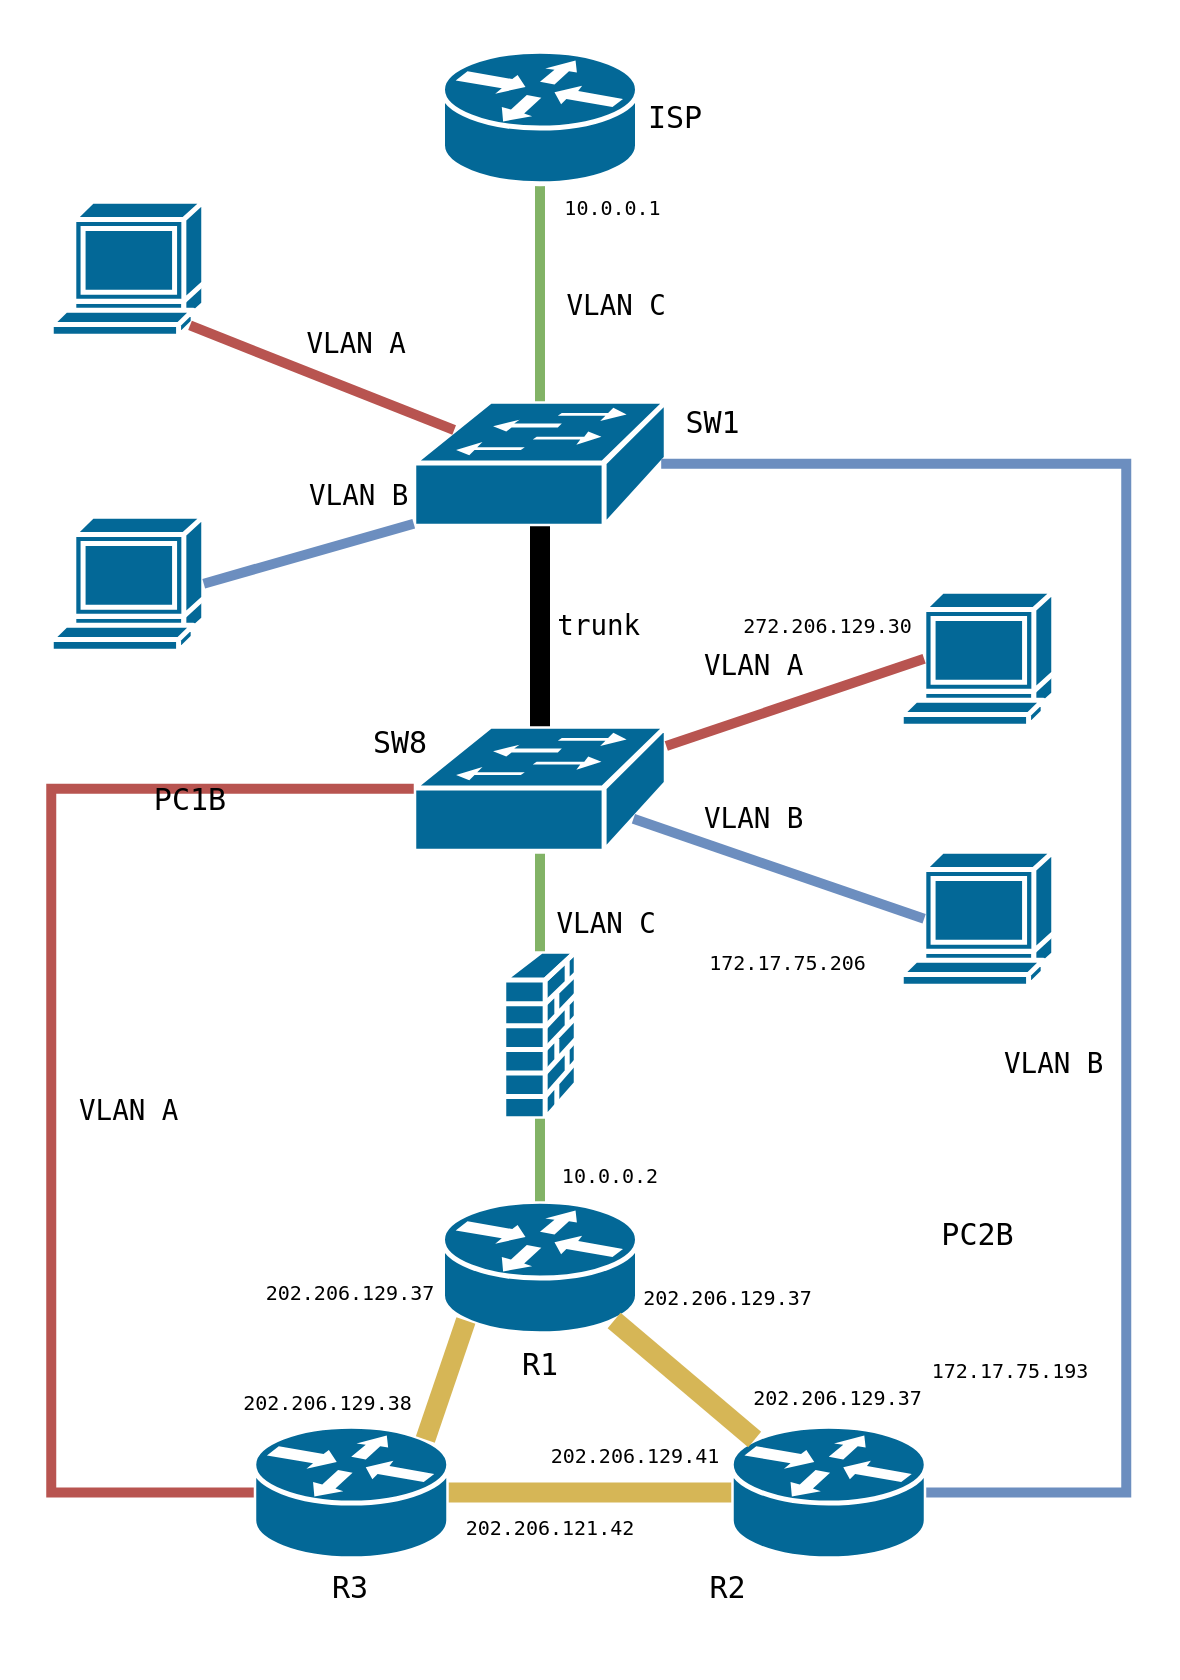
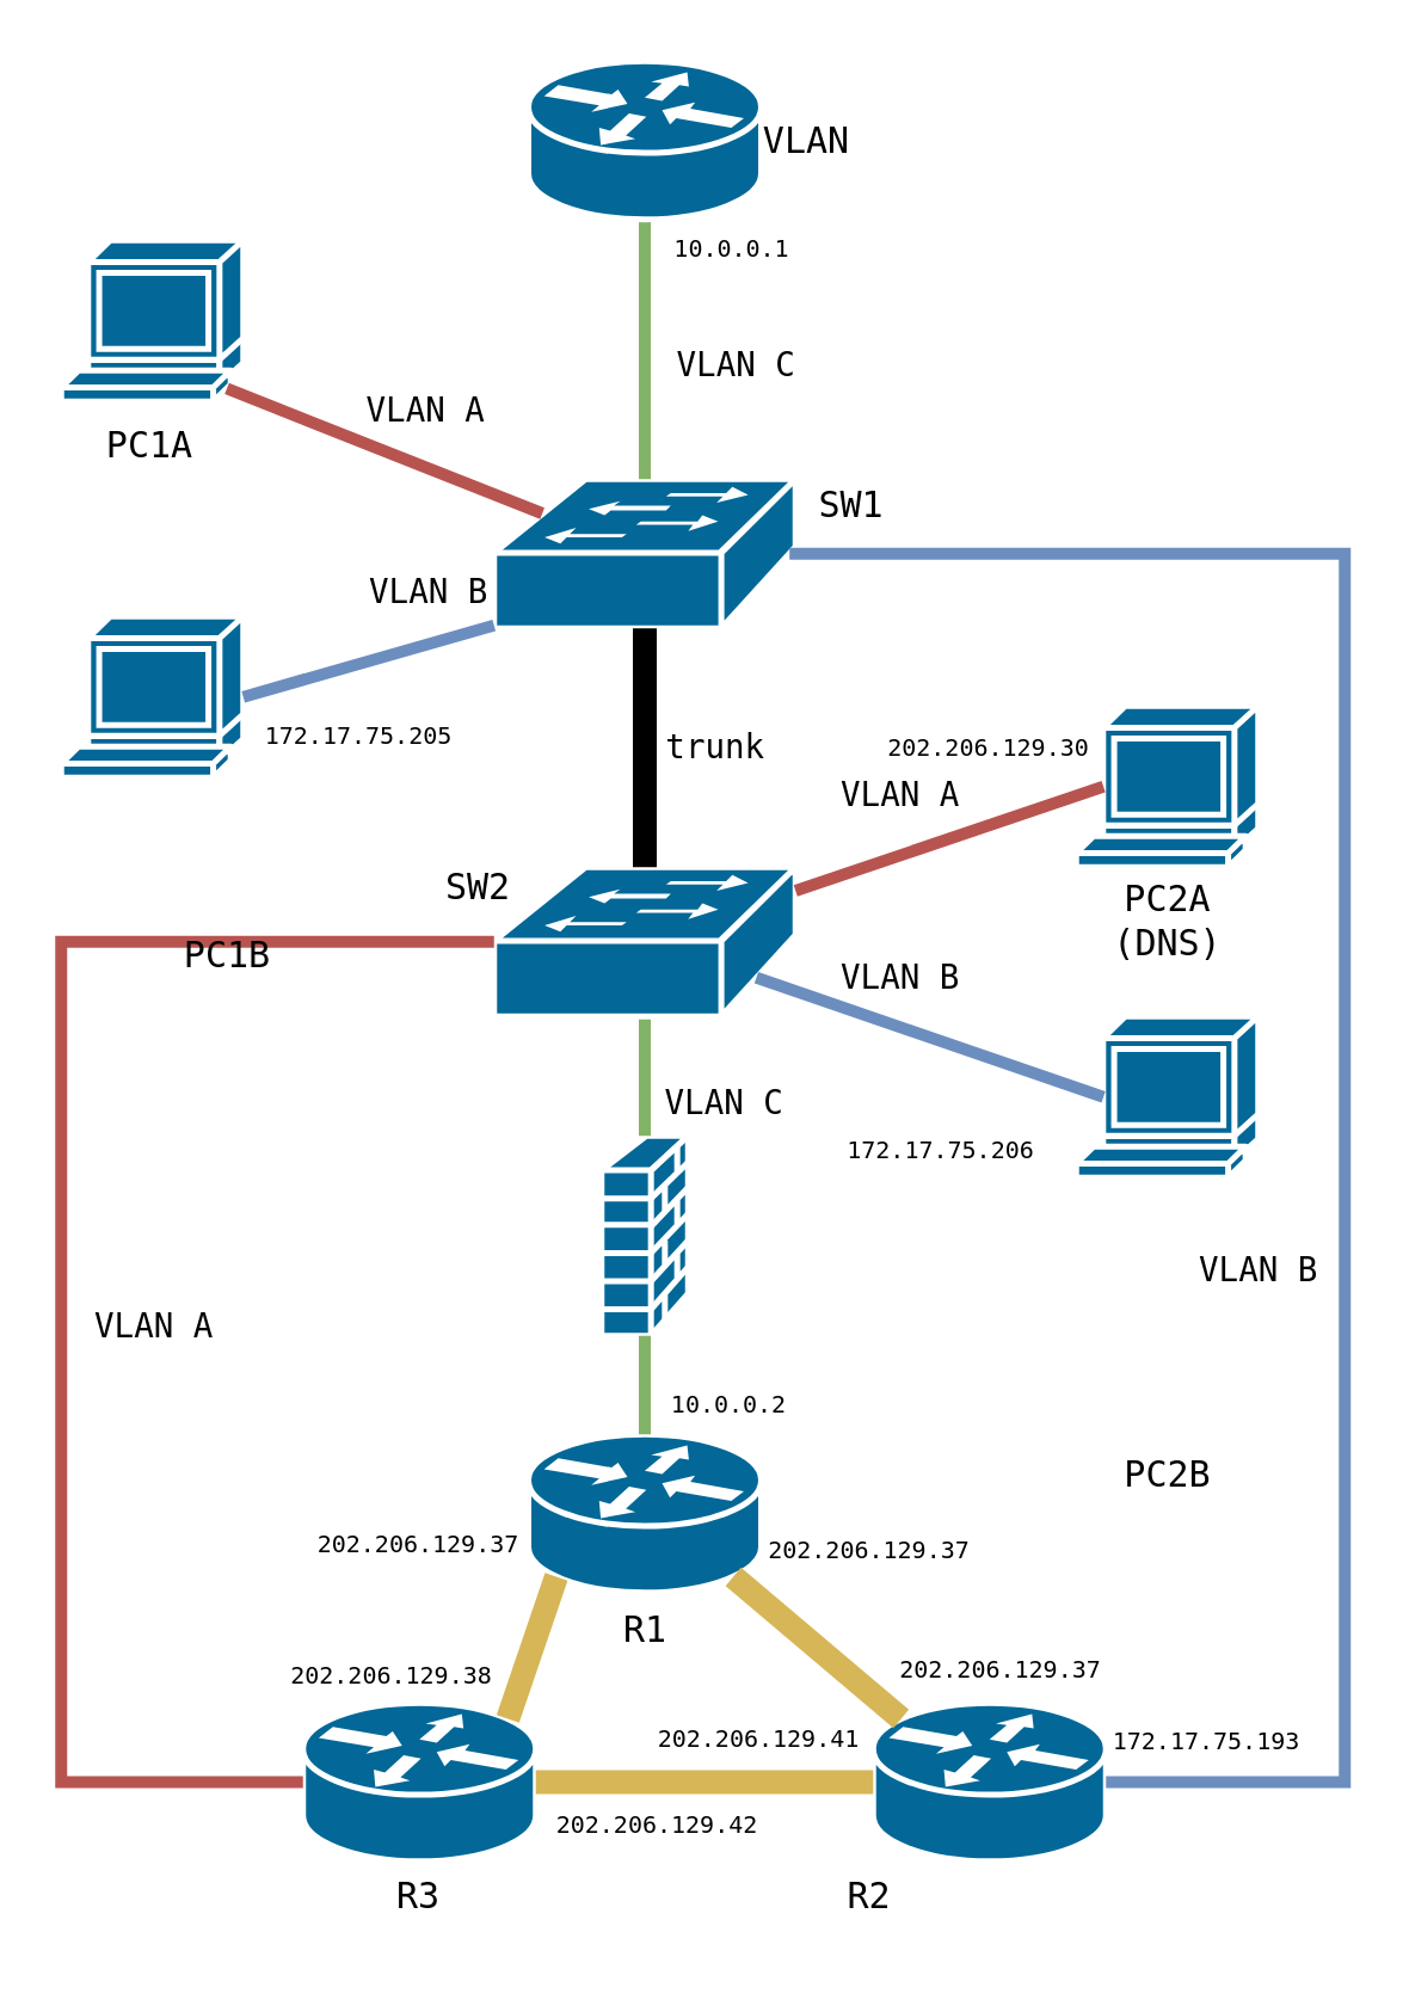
- <mxCell id="35" value="&lt;p style=&quot;line-height: 120%;&quot;&gt;&lt;/p&gt;&lt;pre&gt;ISP&lt;/pre&gt;" style="text;html=1;align=center;verticalAlign=middle;whiteSpace=wrap;rounded=0;" vertex="1" parent="1"><mxGeometry x="240" y="31.5" width="60" height="30" as="geometry" /></mxCell>
+ <mxCell id="35" value="&lt;p style=&quot;line-height: 120%;&quot;&gt;&lt;/p&gt;&lt;pre&gt;VLAN&lt;/pre&gt;" style="text;html=1;align=center;verticalAlign=middle;whiteSpace=wrap;rounded=0;" vertex="1" parent="1"><mxGeometry x="240" y="31.5" width="60" height="30" as="geometry" /></mxCell>
+ <mxCell id="33" value="&lt;pre&gt;PC1A&lt;/pre&gt;" style="text;html=1;align=center;verticalAlign=middle;whiteSpace=wrap;rounded=0;" vertex="1" parent="1"><mxGeometry x="20" y="134" width="60" height="30" as="geometry" /></mxCell>
+ <mxCell id="48" value="&lt;pre&gt;&lt;font style=&quot;font-size: 8px;&quot;&gt;172.17.75.205&lt;/font&gt;&lt;/pre&gt;" style="text;html=1;align=center;verticalAlign=middle;whiteSpace=wrap;rounded=0;" vertex="1" parent="1"><mxGeometry x="90" y="230" width="60" height="30" as="geometry" /></mxCell>
- <mxCell id="47" value="&lt;pre style=&quot;font-size: 11px;&quot;&gt;&lt;font style=&quot;font-size: 8px;&quot;&gt;272.206.129.30&lt;/font&gt;&lt;/pre&gt;" style="text;html=1;align=center;verticalAlign=middle;whiteSpace=wrap;rounded=0;" vertex="1" parent="1"><mxGeometry x="301" y="234" width="60" height="30" as="geometry" /></mxCell>
+ <mxCell id="47" value="&lt;pre style=&quot;font-size: 11px;&quot;&gt;&lt;font style=&quot;font-size: 8px;&quot;&gt;202.206.129.30&lt;/font&gt;&lt;/pre&gt;" style="text;html=1;align=center;verticalAlign=middle;whiteSpace=wrap;rounded=0;" vertex="1" parent="1"><mxGeometry x="301" y="234" width="60" height="30" as="geometry" /></mxCell>
- <mxCell id="37" value="&lt;pre&gt;SW8&lt;/pre&gt;" style="text;html=1;align=center;verticalAlign=middle;whiteSpace=wrap;rounded=0;" vertex="1" parent="1"><mxGeometry x="130" y="282" width="60" height="30" as="geometry" /></mxCell>
+ <mxCell id="37" value="&lt;pre&gt;SW2&lt;/pre&gt;" style="text;html=1;align=center;verticalAlign=middle;whiteSpace=wrap;rounded=0;" vertex="1" parent="1"><mxGeometry x="130" y="282" width="60" height="30" as="geometry" /></mxCell>
+ <mxCell id="38" value="&lt;pre&gt;PC2A&lt;br&gt;(DNS)&lt;br&gt;&lt;/pre&gt;" style="text;html=1;align=center;verticalAlign=middle;whiteSpace=wrap;rounded=0;" vertex="1" parent="1"><mxGeometry x="361" y="293" width="60" height="30" as="geometry" /></mxCell>
- <mxCell id="50" value="&lt;pre style=&quot;font-size: 8px;&quot;&gt;172.17.75.193&lt;/pre&gt;" style="text;html=1;align=center;verticalAlign=middle;whiteSpace=wrap;rounded=0;" vertex="1" parent="1"><mxGeometry x="374" y="533" width="60" height="30" as="geometry" /></mxCell>
+ <mxCell id="50" value="&lt;pre style=&quot;font-size: 8px;&quot;&gt;172.17.75.193&lt;/pre&gt;" style="text;html=1;align=center;verticalAlign=middle;whiteSpace=wrap;rounded=0;" vertex="1" parent="1"><mxGeometry x="374" y="568" width="60" height="30" as="geometry" /></mxCell>
- <mxCell id="55" value="&lt;pre style=&quot;font-size: 11px;&quot;&gt;&lt;font style=&quot;font-size: 8px;&quot;&gt;202.206.121.42&lt;/font&gt;&lt;/pre&gt;" style="text;html=1;align=center;verticalAlign=middle;whiteSpace=wrap;rounded=0;" vertex="1" parent="1"><mxGeometry x="190" y="595" width="60" height="30" as="geometry" /></mxCell>
+ <mxCell id="55" value="&lt;pre style=&quot;font-size: 11px;&quot;&gt;&lt;font style=&quot;font-size: 8px;&quot;&gt;202.206.129.42&lt;/font&gt;&lt;/pre&gt;" style="text;html=1;align=center;verticalAlign=middle;whiteSpace=wrap;rounded=0;" vertex="1" parent="1"><mxGeometry x="190" y="595" width="60" height="30" as="geometry" /></mxCell>
